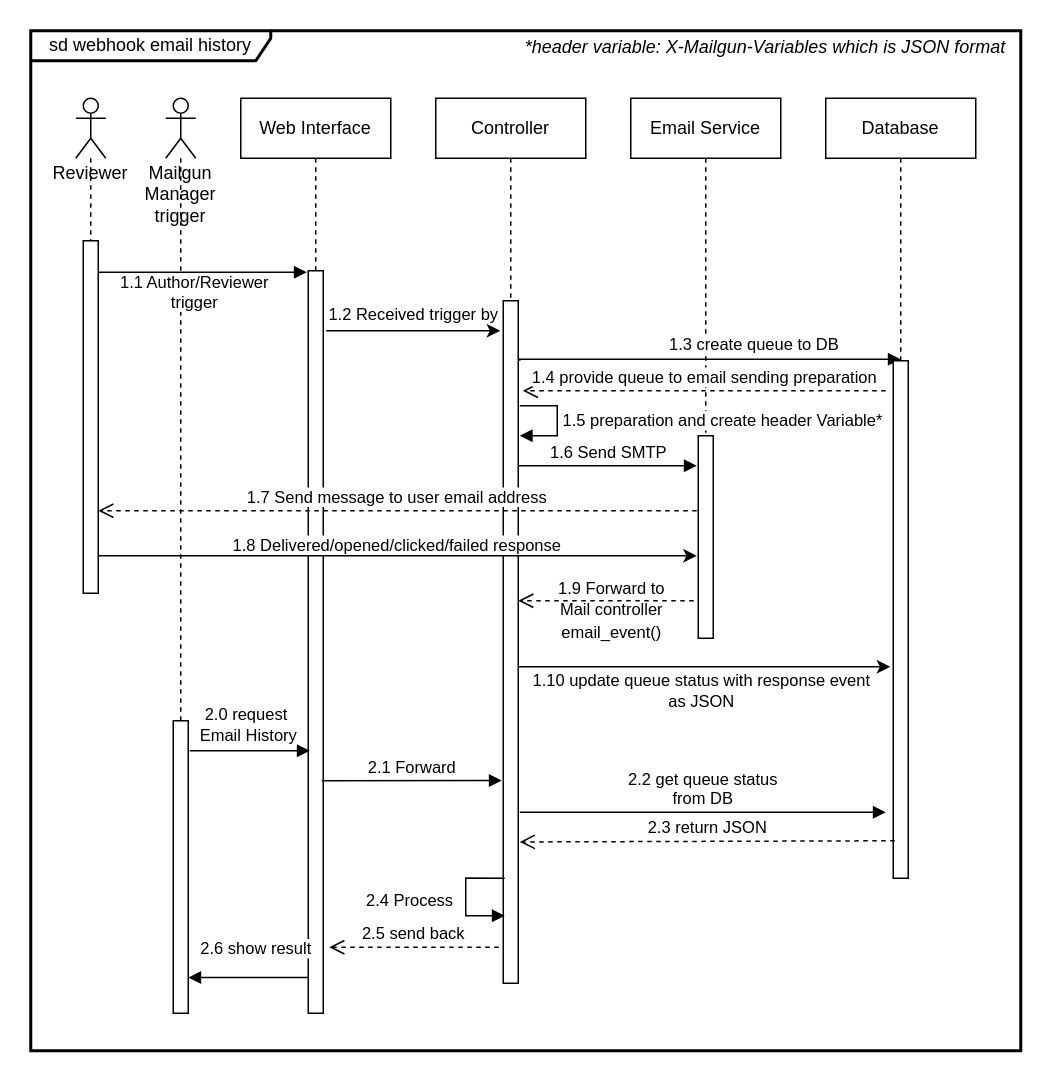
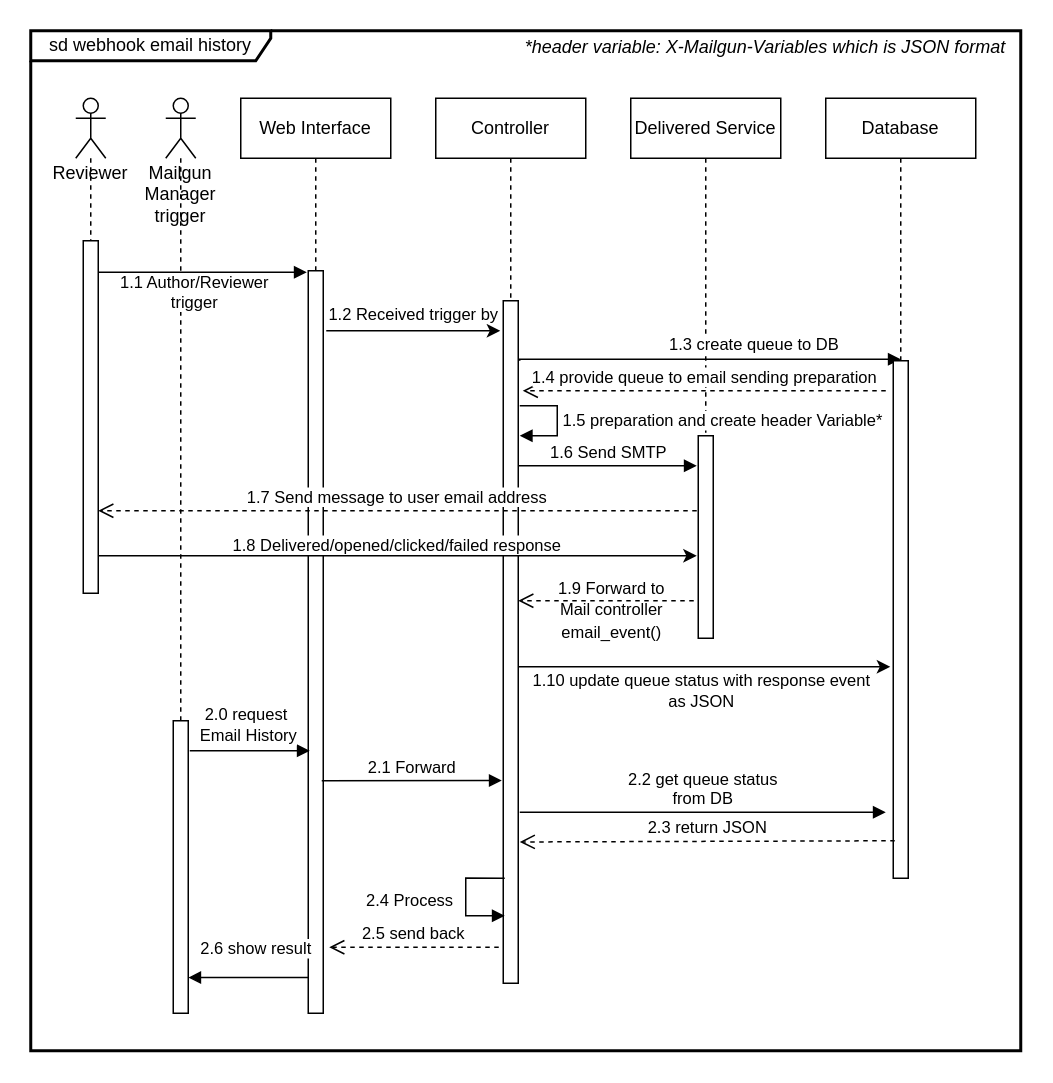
- <mxCell id="10" value="Email Service" style="shape=umlLifeline;perimeter=lifelinePerimeter;whiteSpace=wrap;html=1;container=1;collapsible=0;recursiveResize=0;outlineConnect=0;strokeWidth=1;" vertex="1" parent="1"><mxGeometry x="420" y="65" width="100" height="330" as="geometry" /></mxCell>
+ <mxCell id="10" value="Delivered Service" style="shape=umlLifeline;perimeter=lifelinePerimeter;whiteSpace=wrap;html=1;container=1;collapsible=0;recursiveResize=0;outlineConnect=0;strokeWidth=1;" vertex="1" parent="1"><mxGeometry x="420" y="65" width="100" height="330" as="geometry" /></mxCell>
